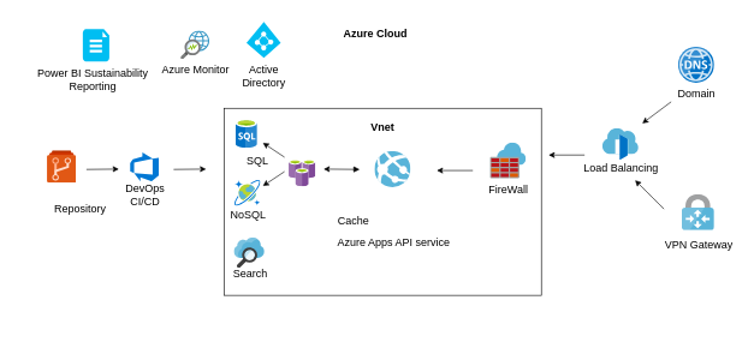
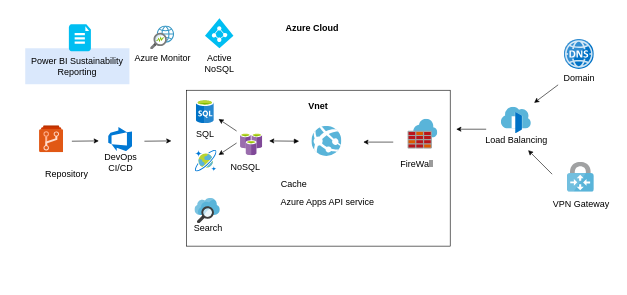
- <mxCell id="25" value="Active &lt;br&gt;Directory" style="text;html=1;align=center;verticalAlign=middle;resizable=0;points=[];autosize=1;fontSize=15;" vertex="1" parent="1"><mxGeometry x="324.75" y="85" width="80" height="40" as="geometry" /></mxCell>
+ <mxCell id="25" value="Active &lt;br&gt;NoSQL" style="text;html=1;align=center;verticalAlign=middle;resizable=0;points=[];autosize=1;fontSize=15;" vertex="1" parent="1"><mxGeometry x="324.75" y="85" width="80" height="40" as="geometry" /></mxCell>
- <mxCell id="33" value="Power BI Sustainability&lt;br&gt;Reporting" style="rounded=0;whiteSpace=wrap;html=1;fontSize=15;strokeColor=none;" vertex="1" parent="1"><mxGeometry x="41.25" y="80" width="173.75" height="60" as="geometry" /></mxCell>
+ <mxCell id="33" value="Power BI Sustainability&lt;br&gt;Reporting" style="rounded=0;whiteSpace=wrap;html=1;fontSize=15;strokeColor=none;fillColor=#dae8fc;" vertex="1" parent="1"><mxGeometry x="41.25" y="80" width="173.75" height="60" as="geometry" /></mxCell>
- <mxCell id="27" value="SQL" style="text;html=1;align=center;verticalAlign=middle;resizable=0;points=[];autosize=1;fontSize=15;" vertex="1" parent="1"><mxGeometry x="331.25" y="213" width="50" height="20" as="geometry" /></mxCell>
+ <mxCell id="27" value="SQL" style="text;html=1;align=center;verticalAlign=middle;resizable=0;points=[];autosize=1;fontSize=15;" vertex="1" parent="1"><mxGeometry x="316.25" y="213" width="50" height="20" as="geometry" /></mxCell>
- <mxCell id="14" value="FireWall" style="text;html=1;align=center;verticalAlign=middle;resizable=0;points=[];autosize=1;fontSize=15;" vertex="1" parent="1"><mxGeometry x="669" y="252" width="70" height="20" as="geometry" /></mxCell>
+ <mxCell id="14" value="FireWall" style="text;html=1;align=center;verticalAlign=middle;resizable=0;points=[];autosize=1;fontSize=15;" vertex="1" parent="1"><mxGeometry x="659" y="262" width="70" height="20" as="geometry" /></mxCell>
- <mxCell id="32" value="NoSQL" style="text;html=1;align=center;verticalAlign=middle;resizable=0;points=[];autosize=1;fontSize=15;" vertex="1" parent="1"><mxGeometry x="312.75" y="288" width="60" height="20" as="geometry" /></mxCell>
+ <mxCell id="32" value="NoSQL" style="text;html=1;align=center;verticalAlign=middle;resizable=0;points=[];autosize=1;fontSize=15;" vertex="1" parent="1"><mxGeometry x="377.75" y="268" width="60" height="20" as="geometry" /></mxCell>
